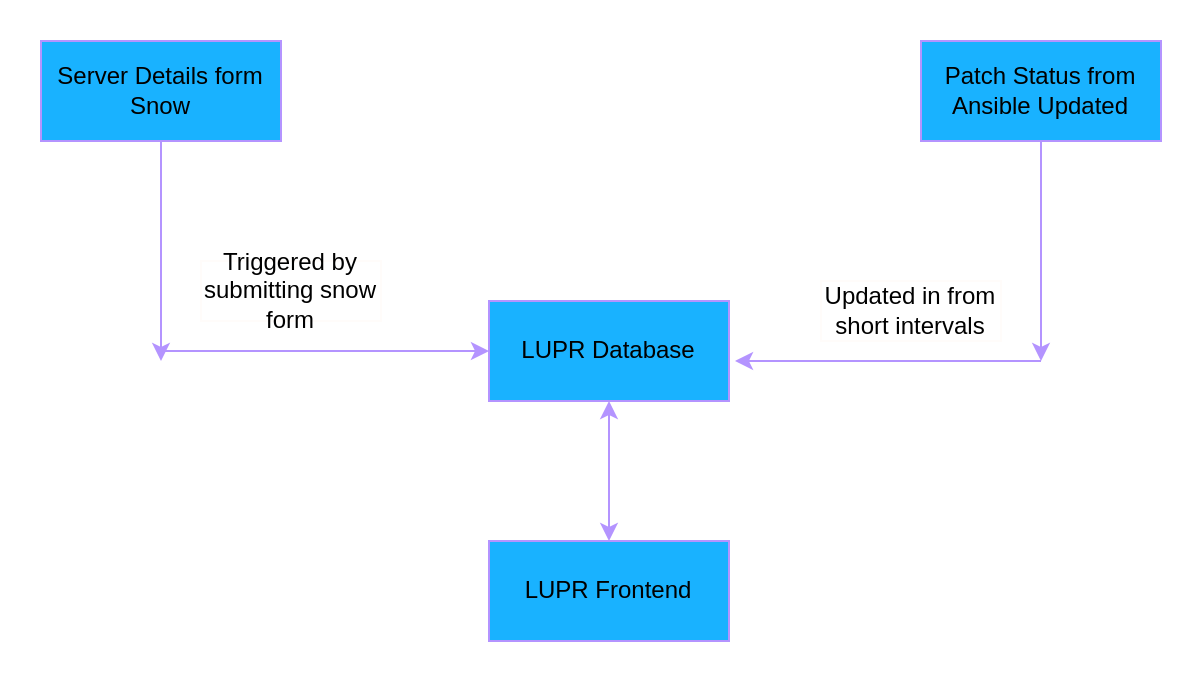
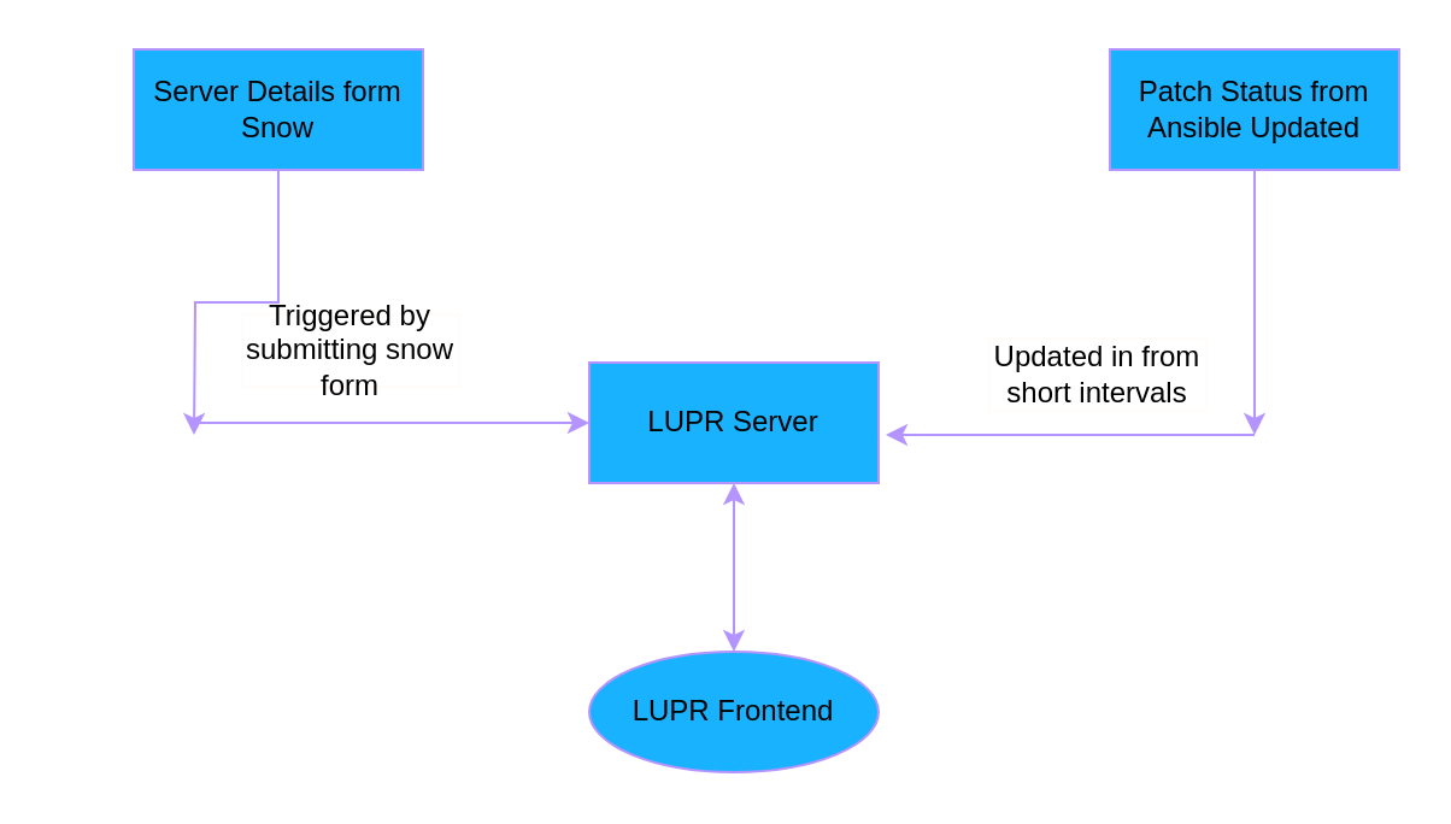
- <mxCell id="3" value="Server Details form Snow" style="rounded=0;whiteSpace=wrap;html=1;strokeColor=#B494FF;fillColor=#19B2FF;" vertex="1" parent="1"><mxGeometry x="20" y="20" width="120" height="50" as="geometry" /></mxCell>
+ <mxCell id="3" value="Server Details form Snow" style="rounded=0;whiteSpace=wrap;html=1;strokeColor=#B494FF;fillColor=#19B2FF;" vertex="1" parent="1"><mxGeometry x="55" y="20" width="120" height="50" as="geometry" /></mxCell>
- <mxCell id="4" value="LUPR Database" style="rounded=0;whiteSpace=wrap;html=1;strokeColor=#B494FF;fillColor=#19B2FF;" vertex="1" parent="1"><mxGeometry x="244" y="150" width="120" height="50" as="geometry" /></mxCell>
+ <mxCell id="4" value="LUPR Server" style="rounded=0;whiteSpace=wrap;html=1;strokeColor=#B494FF;fillColor=#19B2FF;" vertex="1" parent="1"><mxGeometry x="244" y="150" width="120" height="50" as="geometry" /></mxCell>
- <mxCell id="7" value="LUPR Frontend" style="rounded=0;whiteSpace=wrap;html=1;strokeColor=#B494FF;fillColor=#19B2FF;" vertex="1" parent="1"><mxGeometry x="244" y="270" width="120" height="50" as="geometry" /></mxCell>
+ <mxCell id="7" value="LUPR Frontend" style="ellipse;whiteSpace=wrap;html=1;strokeColor=#B494FF;fillColor=#19B2FF;" vertex="1" parent="1"><mxGeometry x="244" y="270" width="120" height="50" as="geometry" /></mxCell>
